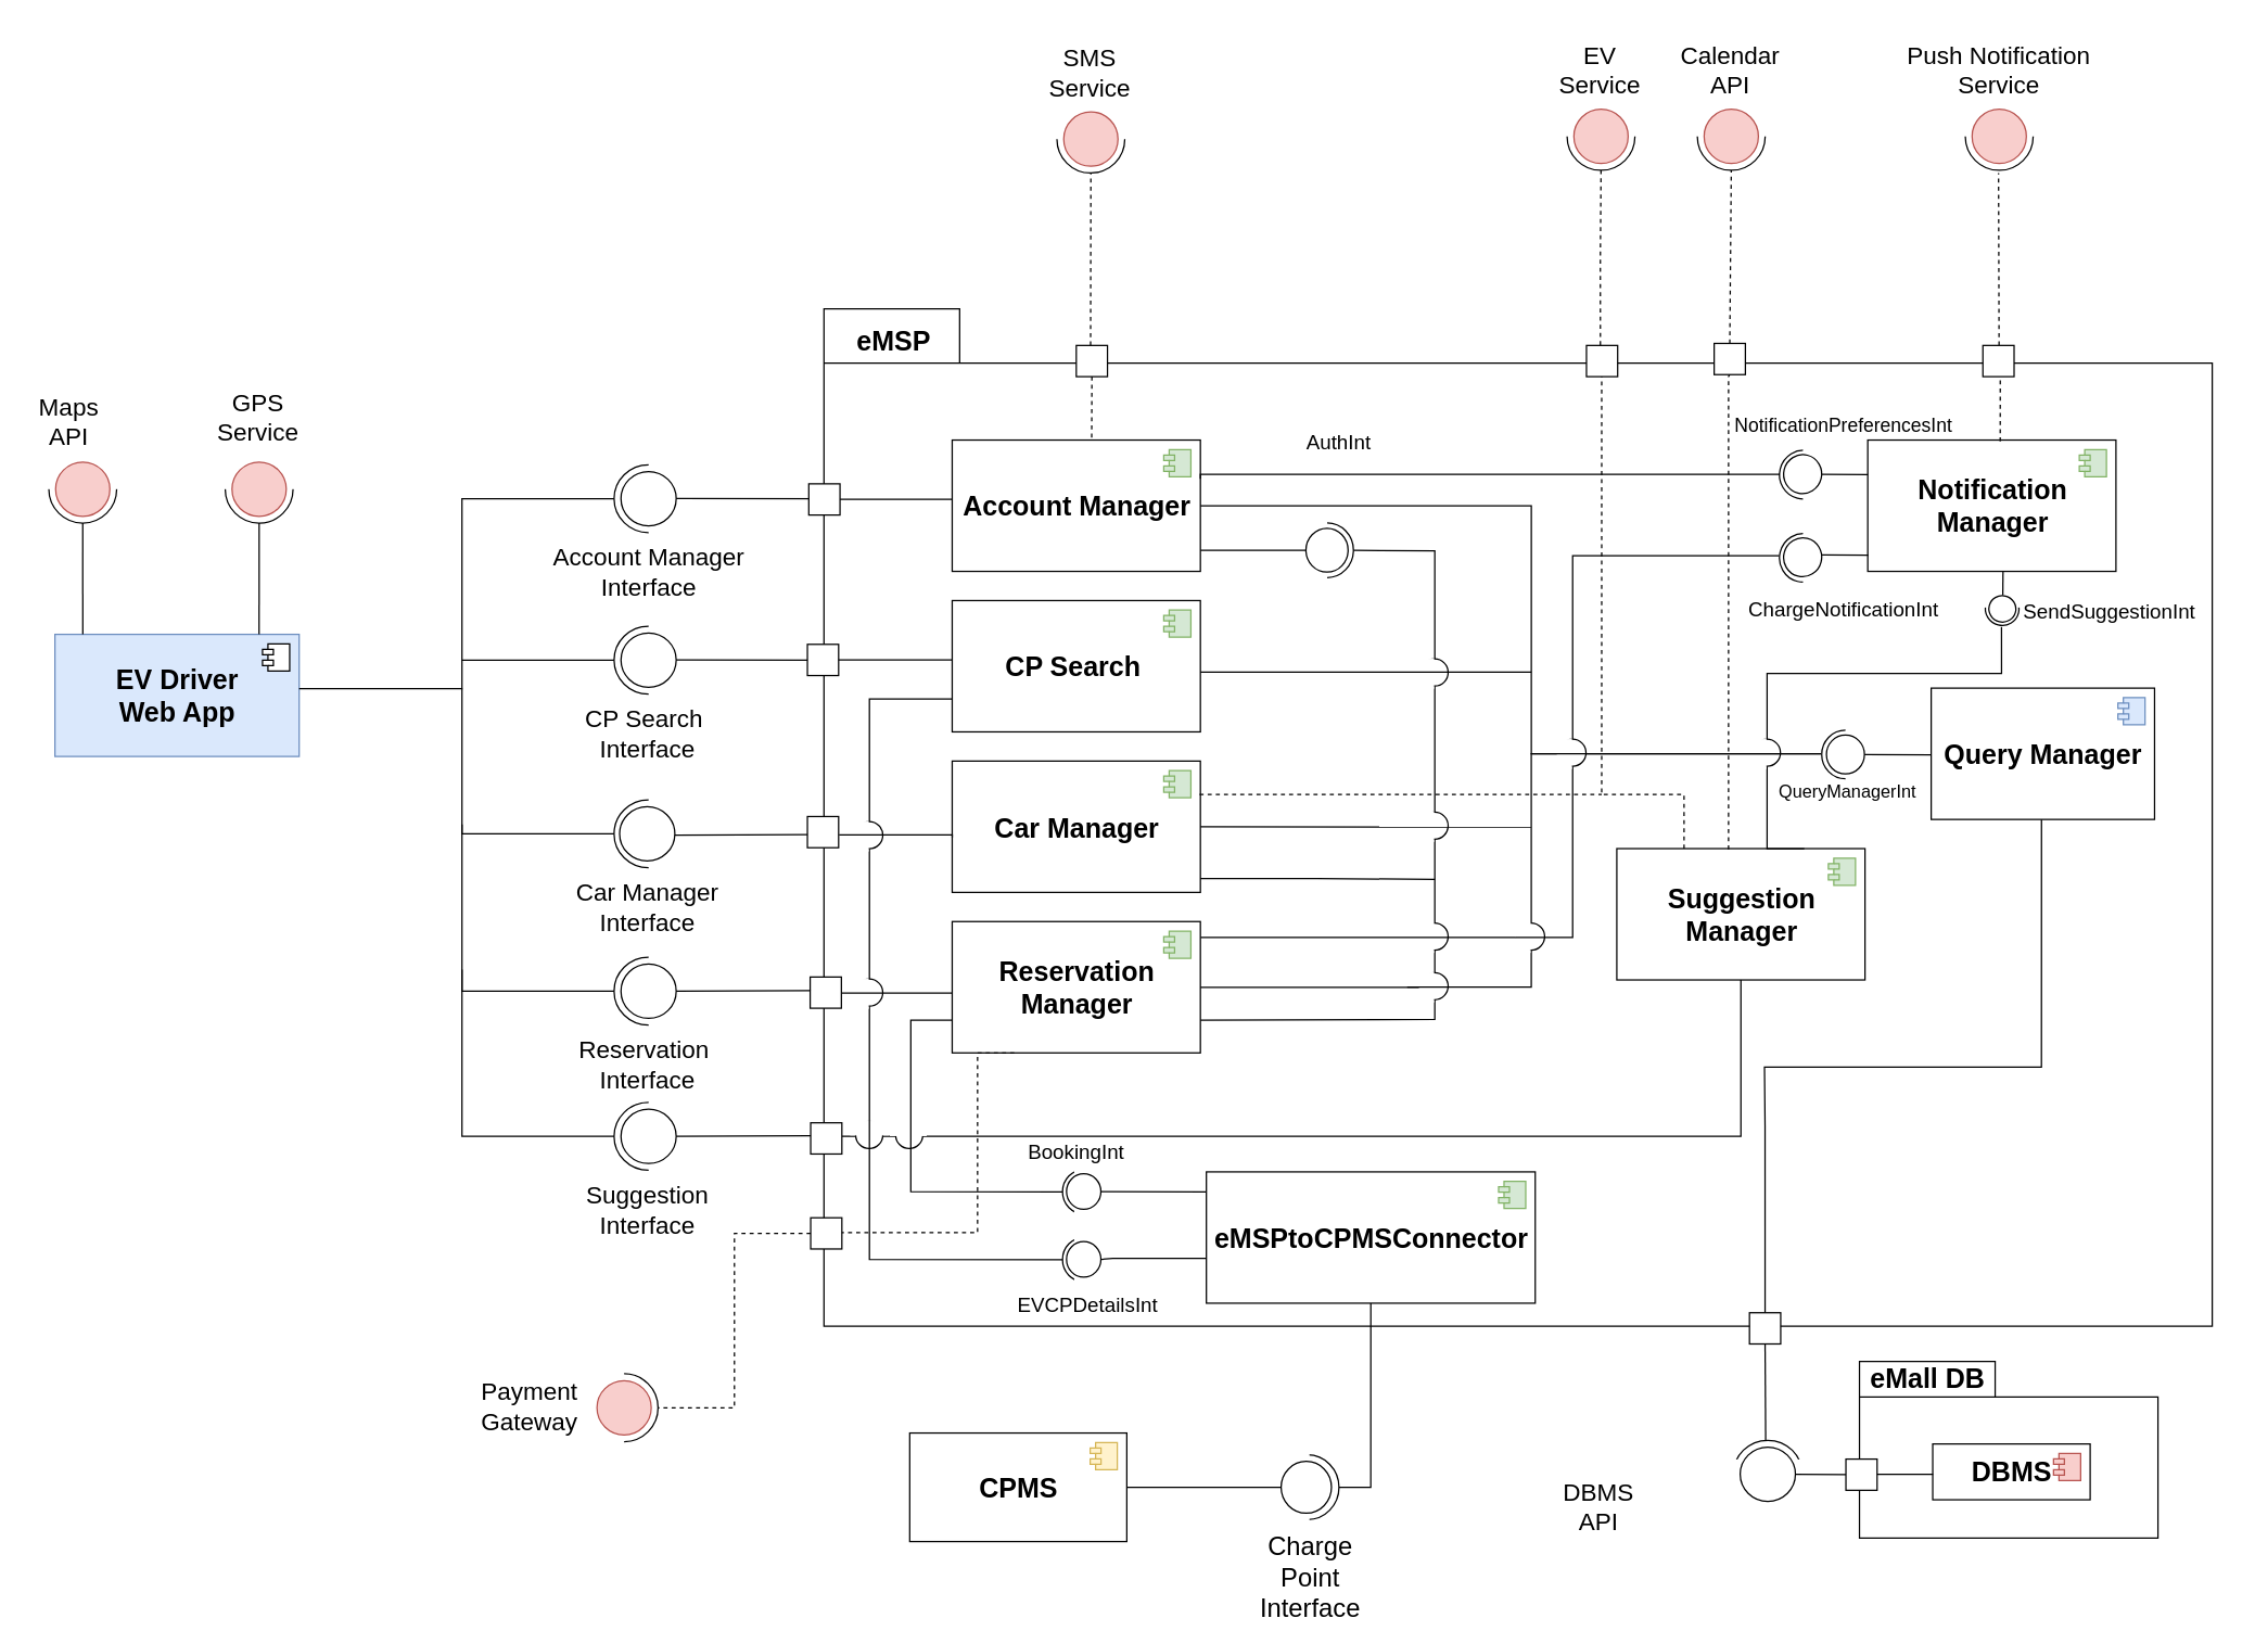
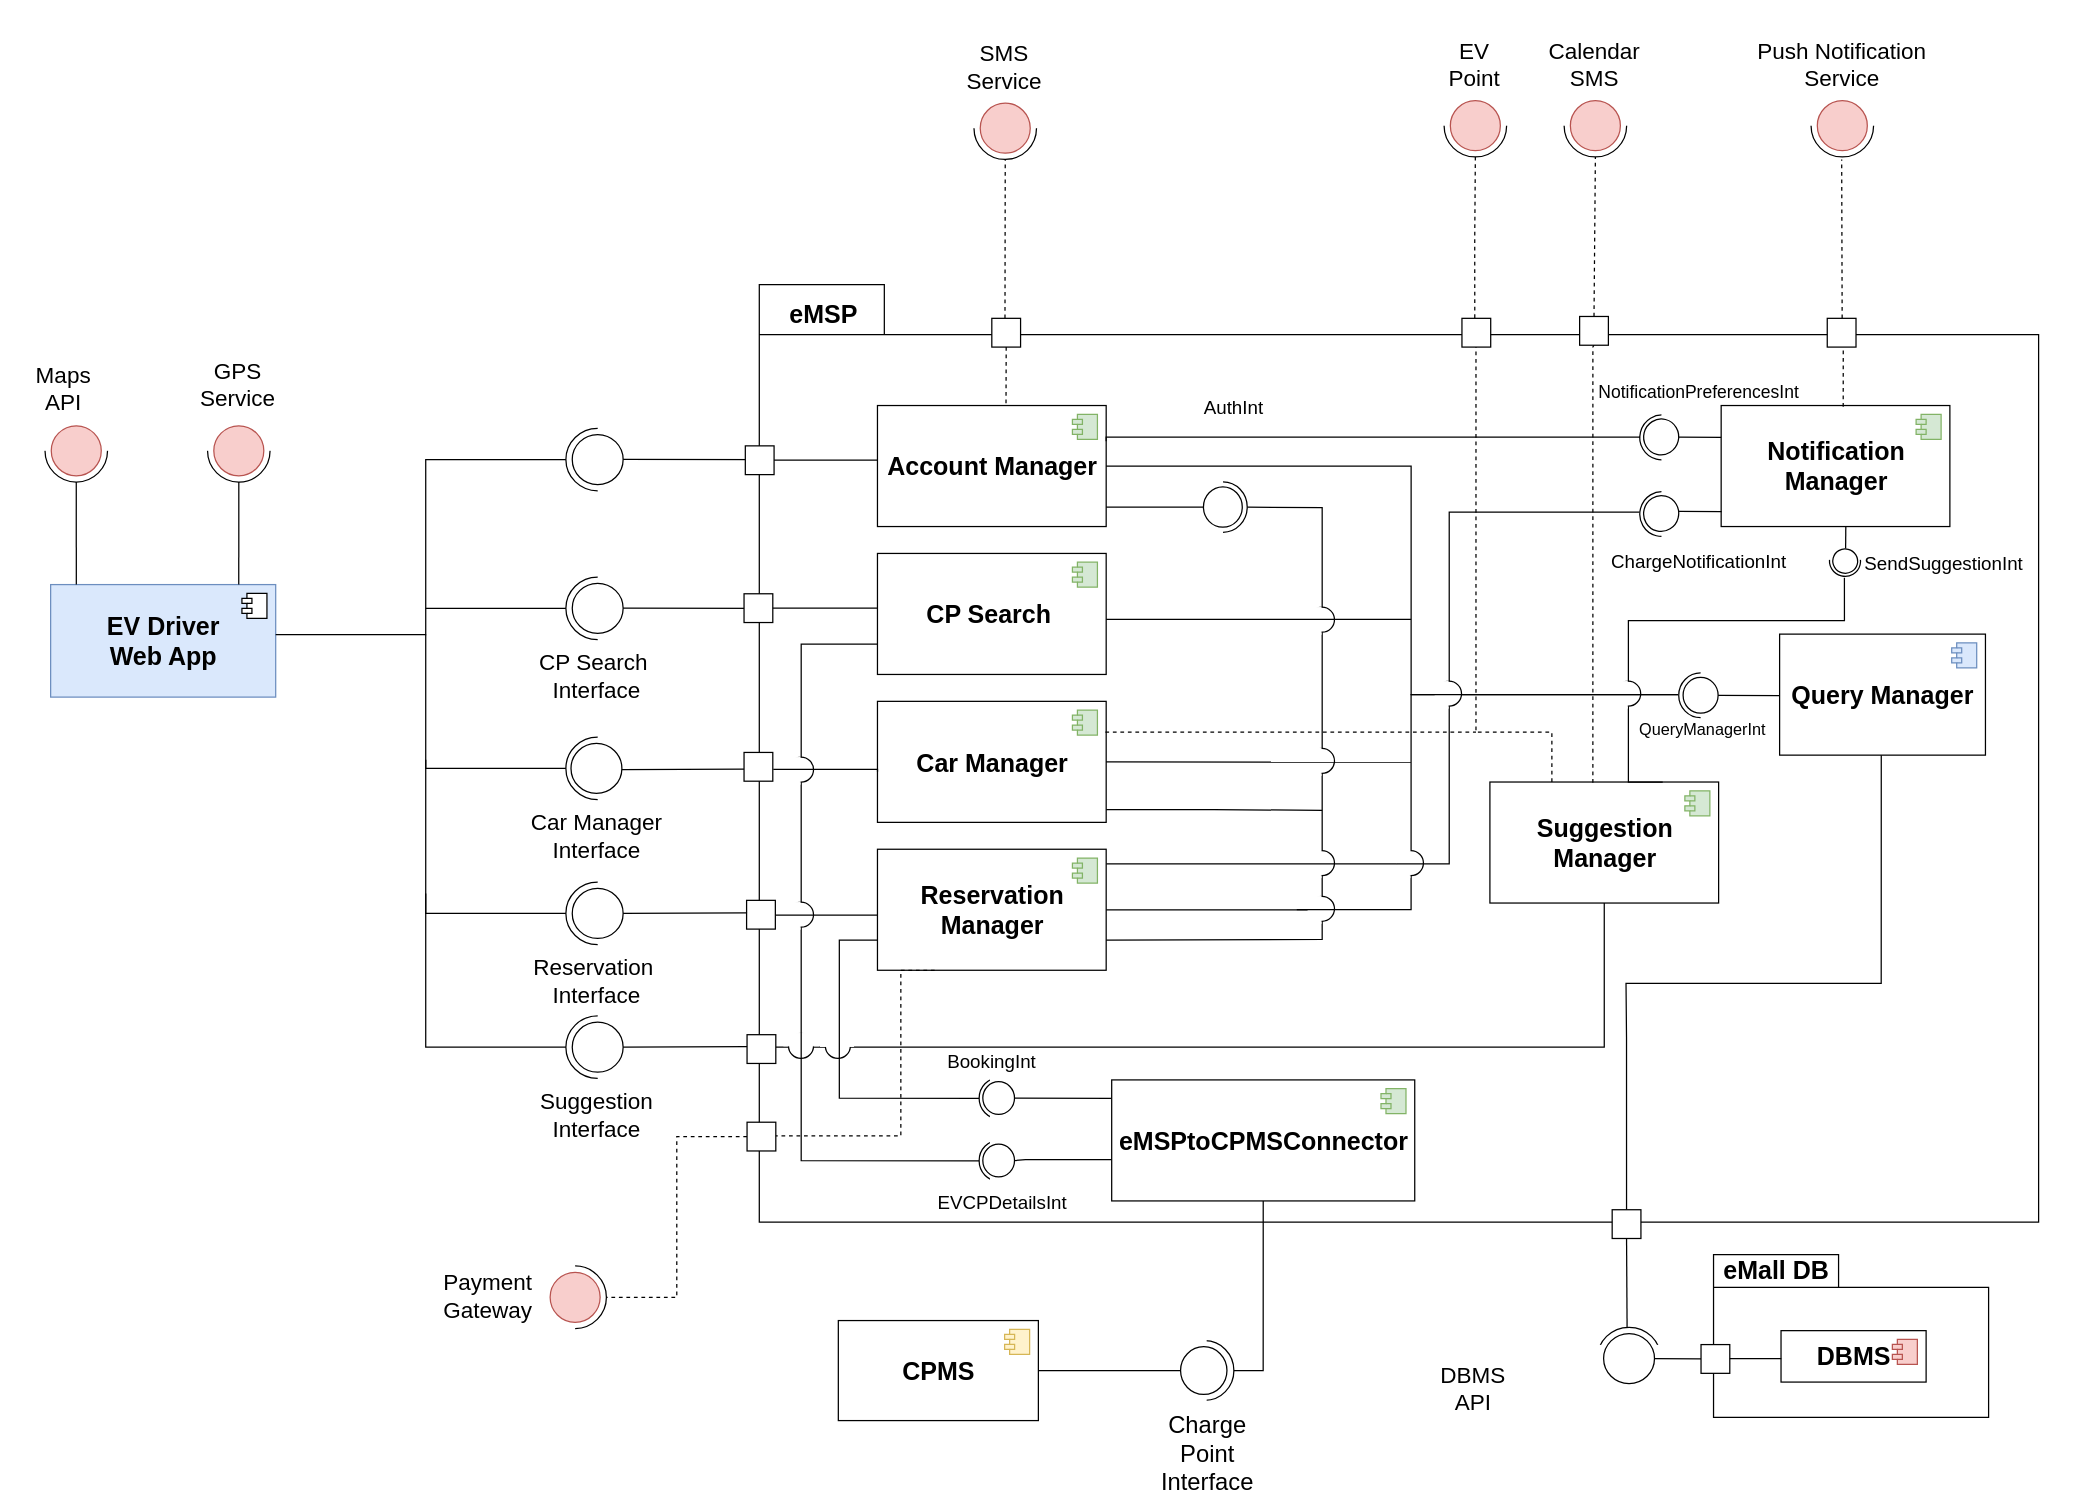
- <mxCell id="78" value="EV &lt;br style=&quot;font-size: 18px;&quot;&gt;Service" style="text;html=1;strokeColor=none;fillColor=none;align=center;verticalAlign=middle;whiteSpace=wrap;rounded=0;fontSize=18;" parent="1" vertex="1"><mxGeometry x="1139" y="37" width="80" height="30" as="geometry" /></mxCell>
+ <mxCell id="78" value="EV &lt;br style=&quot;font-size: 18px;&quot;&gt;Point" style="text;html=1;strokeColor=none;fillColor=none;align=center;verticalAlign=middle;whiteSpace=wrap;rounded=0;fontSize=18;" parent="1" vertex="1"><mxGeometry x="1139" y="37" width="80" height="30" as="geometry" /></mxCell>
- <mxCell id="67" value="Calendar&lt;br style=&quot;font-size: 18px;&quot;&gt;API" style="text;html=1;strokeColor=none;fillColor=none;align=center;verticalAlign=middle;whiteSpace=wrap;rounded=0;fontSize=18;" parent="62" vertex="1"><mxGeometry x="5" width="60" height="30" as="geometry" /></mxCell>
+ <mxCell id="67" value="Calendar&lt;br style=&quot;font-size: 18px;&quot;&gt;SMS" style="text;html=1;strokeColor=none;fillColor=none;align=center;verticalAlign=middle;whiteSpace=wrap;rounded=0;fontSize=18;" parent="62" vertex="1"><mxGeometry x="5" width="60" height="30" as="geometry" /></mxCell>
- <mxCell id="12" value="Account Manager Interface" style="text;html=1;strokeColor=none;fillColor=none;align=center;verticalAlign=middle;whiteSpace=wrap;rounded=0;fontSize=18;" parent="7" vertex="1"><mxGeometry x="50.7" y="70" width="193.68" height="30" as="geometry" /></mxCell>
